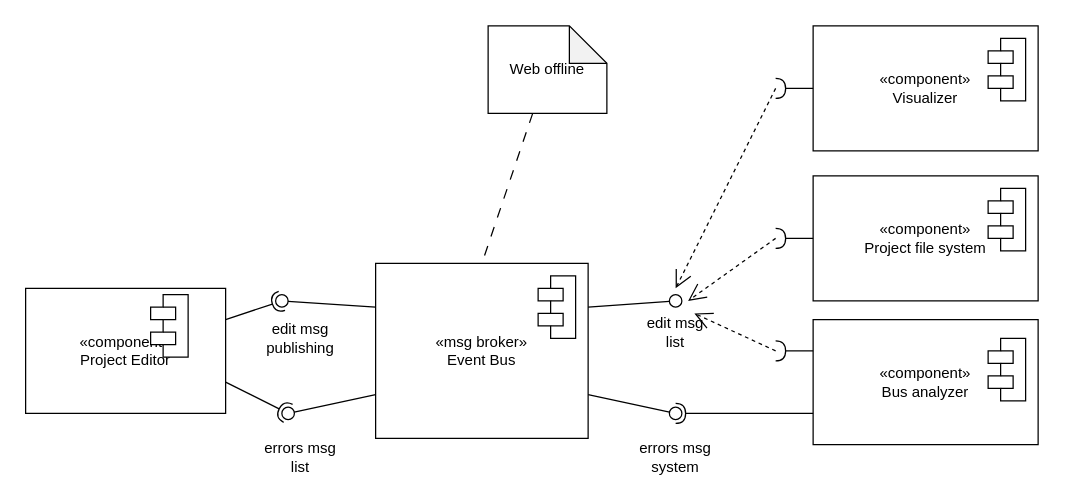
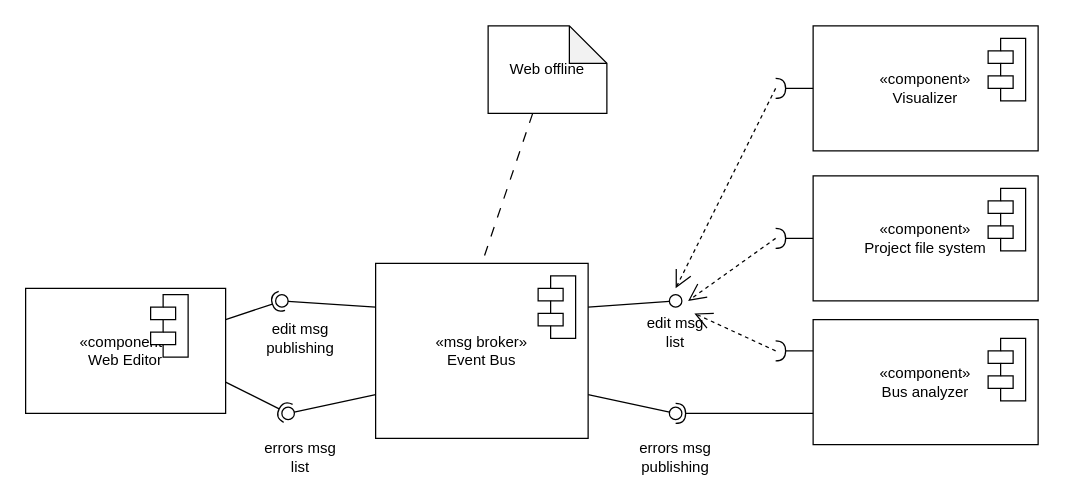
- <mxCell id="11" value="&lt;div&gt;«component»&lt;/div&gt;Project Editor" style="rounded=0;whiteSpace=wrap;html=1;" vertex="1" parent="1"><mxGeometry y="230" width="160" height="100" as="geometry" x="20" /></mxCell>
+ <mxCell id="11" value="&lt;div&gt;«component»&lt;/div&gt;Web Editor" style="rounded=0;whiteSpace=wrap;html=1;" vertex="1" parent="1"><mxGeometry y="230" width="160" height="100" as="geometry" x="20" /></mxCell>
- <mxCell id="19" value="errors msg system" style="text;html=1;align=center;verticalAlign=middle;whiteSpace=wrap;rounded=0;" vertex="1" parent="1"><mxGeometry x="510" y="350" width="60" height="30" as="geometry" /></mxCell>
+ <mxCell id="19" value="errors msg publishing" style="text;html=1;align=center;verticalAlign=middle;whiteSpace=wrap;rounded=0;" vertex="1" parent="1"><mxGeometry x="510" y="350" width="60" height="30" as="geometry" /></mxCell>
